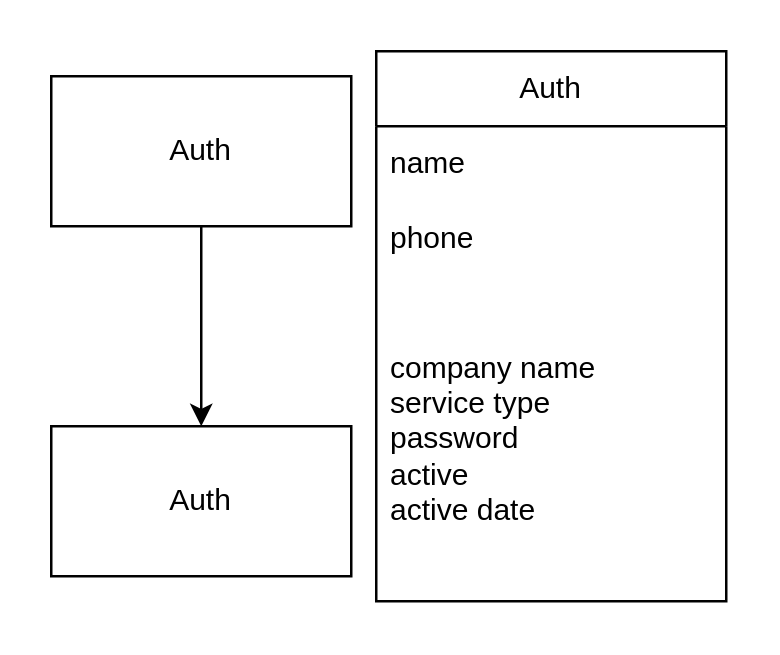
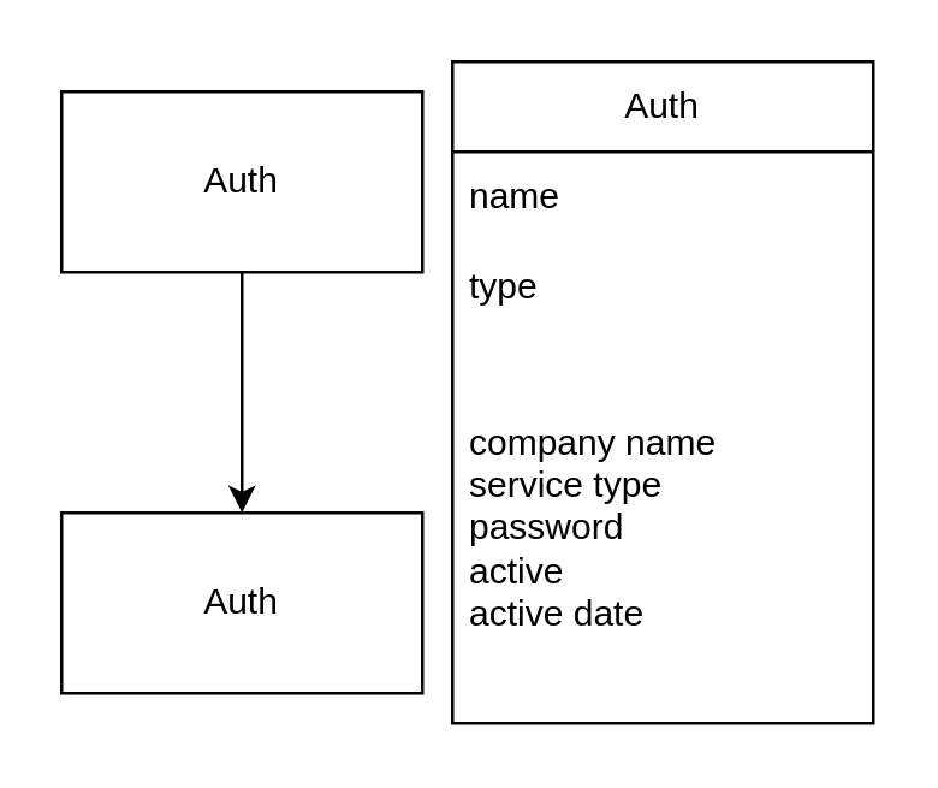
- <mxCell id="7" value="phone" style="text;strokeColor=none;fillColor=none;align=left;verticalAlign=middle;spacingLeft=4;spacingRight=4;overflow=hidden;points=[[0,0.5],[1,0.5]];portConstraint=eastwest;rotatable=0;whiteSpace=wrap;html=1;" vertex="1" parent="5"><mxGeometry y="60" width="140" height="30" as="geometry" /></mxCell>
+ <mxCell id="7" value="type" style="text;strokeColor=none;fillColor=none;align=left;verticalAlign=middle;spacingLeft=4;spacingRight=4;overflow=hidden;points=[[0,0.5],[1,0.5]];portConstraint=eastwest;rotatable=0;whiteSpace=wrap;html=1;" vertex="1" parent="5"><mxGeometry y="60" width="140" height="30" as="geometry" /></mxCell>
